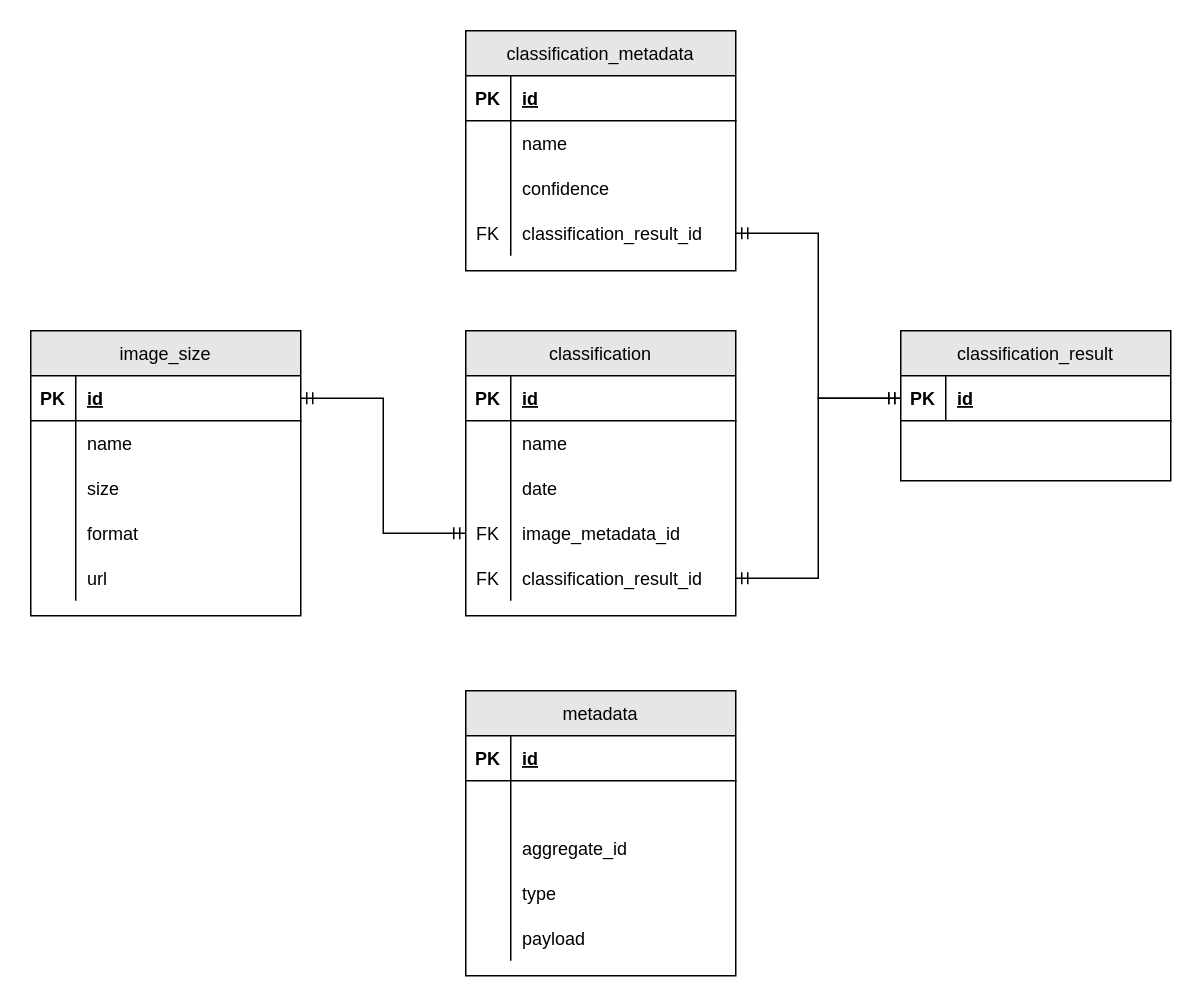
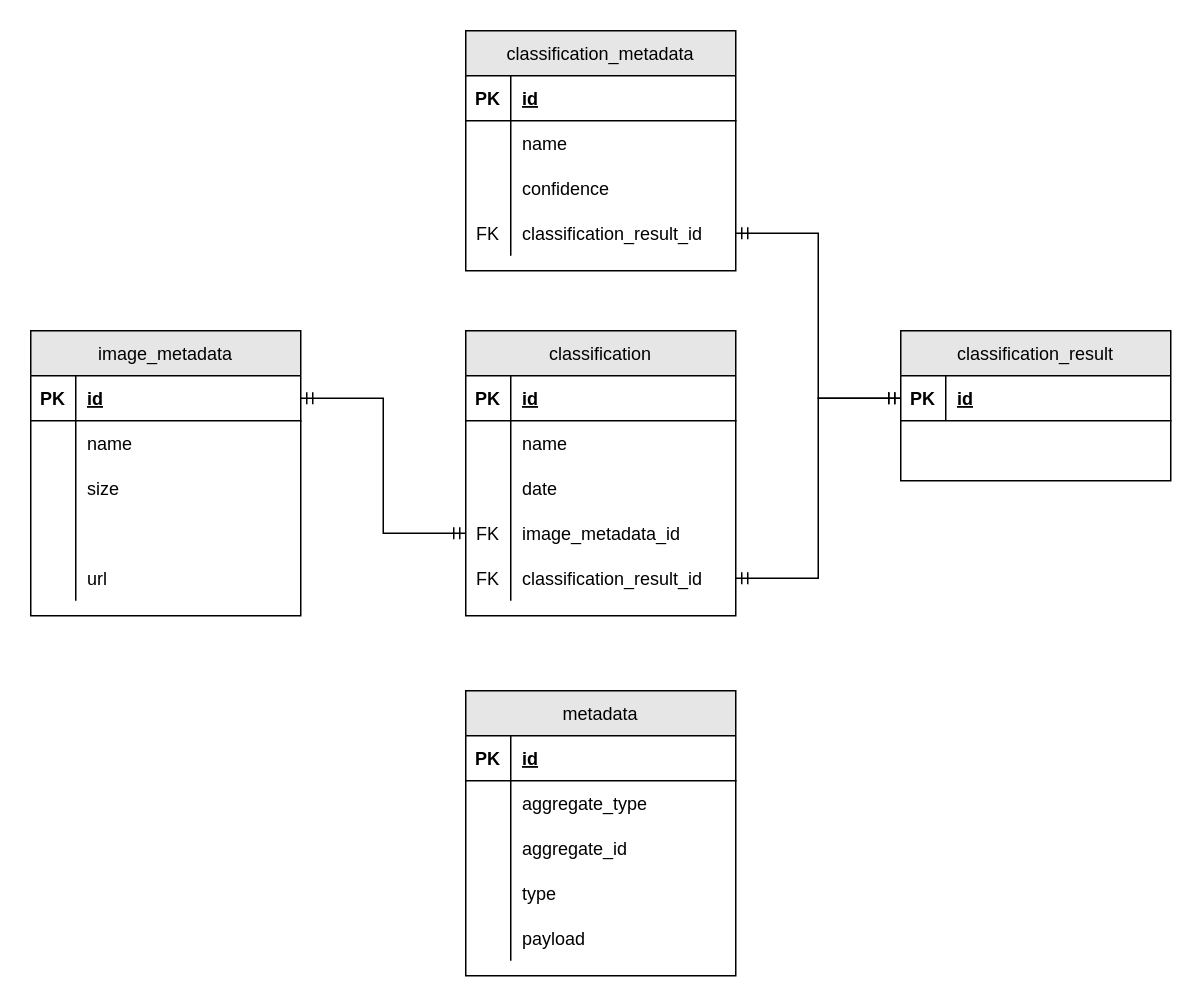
- <mxCell id="5" value="image_size" style="shape=table;startSize=30;container=1;collapsible=1;childLayout=tableLayout;fixedRows=1;rowLines=0;fontStyle=0;align=center;resizeLast=1;labelBackgroundColor=none;swimlaneFillColor=none;gradientColor=none;fillColor=#E6E6E6;" parent="1" vertex="1"><mxGeometry x="20" y="220" width="180" height="190" as="geometry" /></mxCell>
+ <mxCell id="5" value="image_metadata" style="shape=table;startSize=30;container=1;collapsible=1;childLayout=tableLayout;fixedRows=1;rowLines=0;fontStyle=0;align=center;resizeLast=1;labelBackgroundColor=none;swimlaneFillColor=none;gradientColor=none;fillColor=#E6E6E6;" parent="1" vertex="1"><mxGeometry x="20" y="220" width="180" height="190" as="geometry" /></mxCell>
- <mxCell id="17" value="format" style="shape=partialRectangle;connectable=0;fillColor=none;top=0;left=0;bottom=0;right=0;align=left;spacingLeft=6;overflow=hidden;" parent="15" vertex="1"><mxGeometry x="30" width="150" height="30" as="geometry" /></mxCell>
+ <mxCell id="62" value="aggregate_type" style="shape=partialRectangle;connectable=0;fillColor=none;top=0;left=0;bottom=0;right=0;align=left;spacingLeft=6;overflow=hidden;" parent="60" vertex="1"><mxGeometry x="30" width="150" height="30" as="geometry" /></mxCell>
